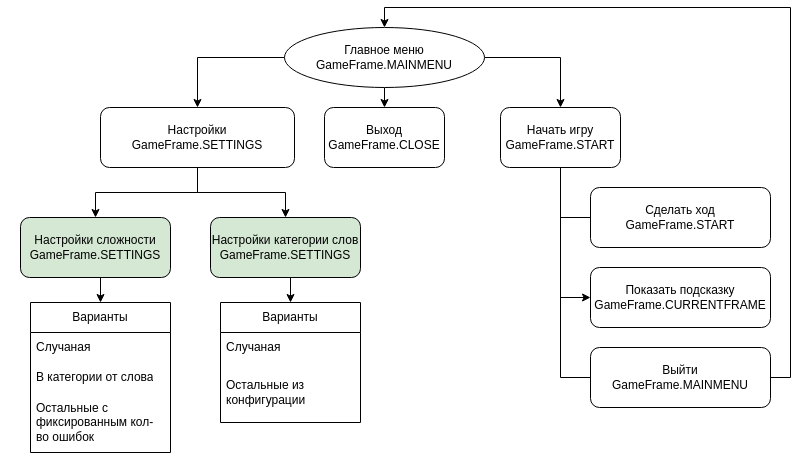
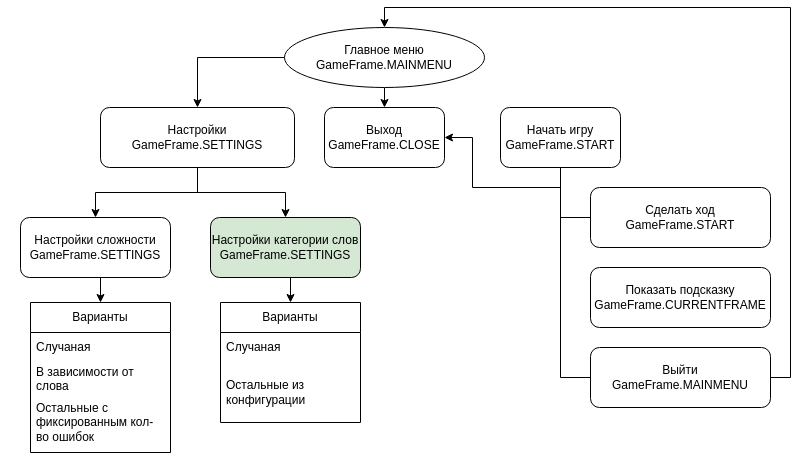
- <mxCell id="4" style="edgeStyle=orthogonalEdgeStyle;rounded=0;orthogonalLoop=1;jettySize=auto;html=1;exitX=1;exitY=0.5;exitDx=0;exitDy=0;entryX=0.5;entryY=0;entryDx=0;entryDy=0;" parent="1" source="5" target="13" edge="1"><mxGeometry relative="1" as="geometry" /></mxCell>
- <mxCell id="19" value="Настройки сложности&lt;div&gt;GameFrame.SETTINGS&lt;/div&gt;" style="rounded=1;whiteSpace=wrap;html=1;fillColor=#d5e8d4;" parent="1" vertex="1"><mxGeometry x="20" y="210" width="150" height="60" as="geometry" /></mxCell>
+ <mxCell id="19" value="Настройки сложности&lt;div&gt;GameFrame.SETTINGS&lt;/div&gt;" style="rounded=1;whiteSpace=wrap;html=1;" parent="1" vertex="1"><mxGeometry x="20" y="210" width="150" height="60" as="geometry" /></mxCell>
- <mxCell id="11" style="edgeStyle=orthogonalEdgeStyle;rounded=0;orthogonalLoop=1;jettySize=auto;html=1;exitX=0.5;exitY=1;exitDx=0;exitDy=0;entryX=0;entryY=0.5;entryDx=0;entryDy=0;" parent="1" source="13" target="15" edge="1"><mxGeometry relative="1" as="geometry" /></mxCell>
+ <mxCell id="11" style="edgeStyle=orthogonalEdgeStyle;rounded=0;orthogonalLoop=1;jettySize=auto;html=1;exitX=0.5;exitY=1;exitDx=0;exitDy=0;" parent="1" source="13" target="6" edge="1"><mxGeometry relative="1" as="geometry" /></mxCell>
- <mxCell id="24" value="В категории от слова" style="text;strokeColor=none;fillColor=none;align=left;verticalAlign=middle;spacingLeft=4;spacingRight=4;overflow=hidden;points=[[0,0.5],[1,0.5]];portConstraint=eastwest;rotatable=0;whiteSpace=wrap;html=1;" parent="22" vertex="1"><mxGeometry y="60" width="140" height="30" as="geometry" /></mxCell>
+ <mxCell id="24" value="В зависимости от слова" style="text;strokeColor=none;fillColor=none;align=left;verticalAlign=middle;spacingLeft=4;spacingRight=4;overflow=hidden;points=[[0,0.5],[1,0.5]];portConstraint=eastwest;rotatable=0;whiteSpace=wrap;html=1;" parent="22" vertex="1"><mxGeometry y="60" width="140" height="30" as="geometry" /></mxCell>
